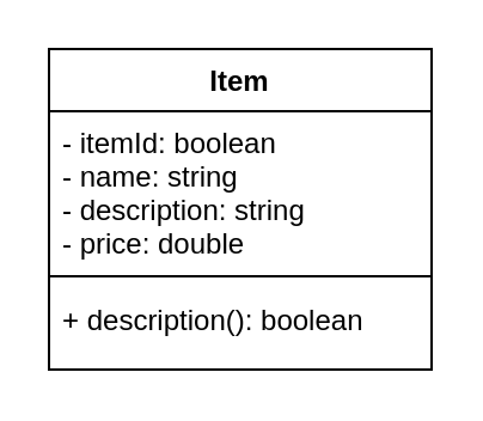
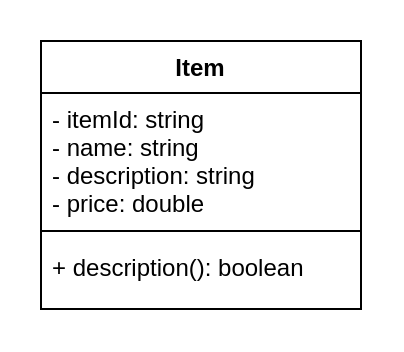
- <mxCell id="3" value="- itemId: boolean&#10;- name: string&#10;- description: string&#10;- price: double" style="text;fillColor=none;align=left;verticalAlign=top;spacingLeft=4;spacingRight=4;overflow=hidden;rotatable=0;points=[[0,0.5],[1,0.5]];portConstraint=eastwest;" parent="2" vertex="1"><mxGeometry y="26" width="160" height="64" as="geometry" /></mxCell>
+ <mxCell id="3" value="- itemId: string&#10;- name: string&#10;- description: string&#10;- price: double" style="text;fillColor=none;align=left;verticalAlign=top;spacingLeft=4;spacingRight=4;overflow=hidden;rotatable=0;points=[[0,0.5],[1,0.5]];portConstraint=eastwest;" parent="2" vertex="1"><mxGeometry y="26" width="160" height="64" as="geometry" /></mxCell>
